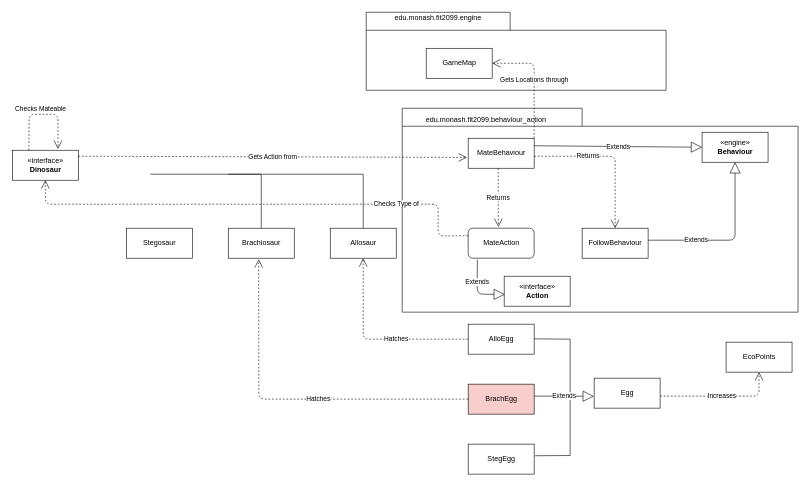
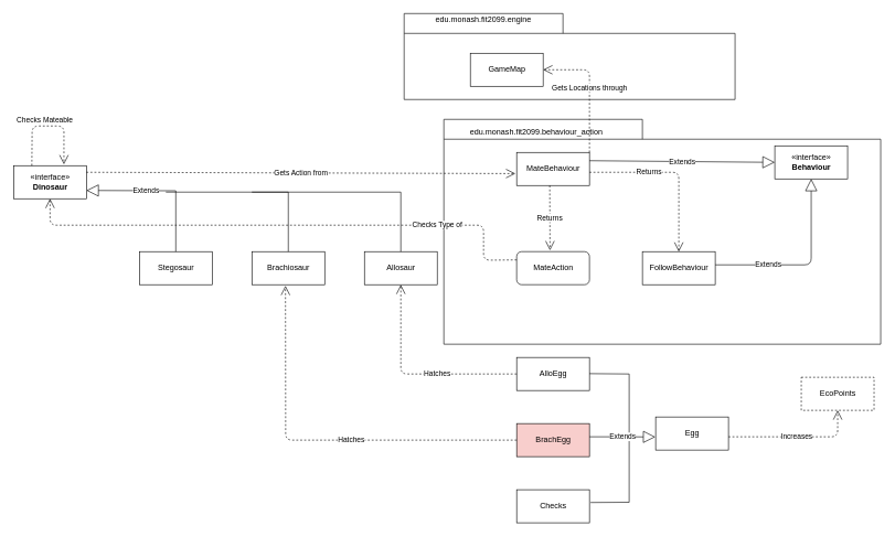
- <mxCell id="13" value="«engine»&lt;br&gt;&lt;b&gt;Behaviour&lt;/b&gt;" style="html=1;" vertex="1" parent="1"><mxGeometry x="1170" y="220" width="110" height="50" as="geometry" /></mxCell>
+ <mxCell id="13" value="«interface»&lt;br&gt;&lt;b&gt;Behaviour&lt;/b&gt;" style="html=1;" vertex="1" parent="1"><mxGeometry x="1170" y="220" width="110" height="50" as="geometry" /></mxCell>
+ <mxCell id="10" value="Extends" style="endArrow=block;endSize=16;endFill=0;html=1;entryX=1;entryY=0.75;entryDx=0;entryDy=0;rounded=0;exitX=0.5;exitY=0;exitDx=0;exitDy=0;" edge="1" parent="1" source="7" target="6"><mxGeometry x="0.207" width="160" relative="1" as="geometry"><mxPoint x="210" y="379" as="sourcePoint" /><mxPoint x="370" y="379" as="targetPoint" /><Array as="points"><mxPoint x="265" y="288" /></Array><mxPoint as="offset" /></mxGeometry></mxCell>
- <mxCell id="36" value="Extends" style="endArrow=block;endSize=16;endFill=0;html=1;exitX=0.139;exitY=1.043;exitDx=0;exitDy=0;exitPerimeter=0;entryX=0.011;entryY=0.61;entryDx=0;entryDy=0;entryPerimeter=0;" edge="1" parent="1" source="18" target="19"><mxGeometry x="-0.273" width="160" relative="1" as="geometry"><mxPoint x="770" y="460" as="sourcePoint" /><mxPoint x="930" y="460" as="targetPoint" /><Array as="points"><mxPoint x="795" y="490" /></Array><mxPoint as="offset" /></mxGeometry></mxCell>
- <mxCell id="19" value="«interface»&lt;br&gt;&lt;b&gt;Action&lt;/b&gt;" style="html=1;" vertex="1" parent="1"><mxGeometry x="840" y="460" width="110" height="50" as="geometry" /></mxCell>
- <mxCell id="31" value="EcoPoints" style="html=1;" vertex="1" parent="1"><mxGeometry x="1210" y="570" width="110" height="50" as="geometry" /></mxCell>
+ <mxCell id="31" value="EcoPoints" style="html=1;dashed=1;" vertex="1" parent="1"><mxGeometry x="1210" y="570" width="110" height="50" as="geometry" /></mxCell>
- <mxCell id="25" value="StegEgg" style="html=1;" vertex="1" parent="1"><mxGeometry x="780" y="740" width="110" height="50" as="geometry" /></mxCell>
+ <mxCell id="25" value="Checks" style="html=1;" vertex="1" parent="1"><mxGeometry x="780" y="740" width="110" height="50" as="geometry" /></mxCell>
